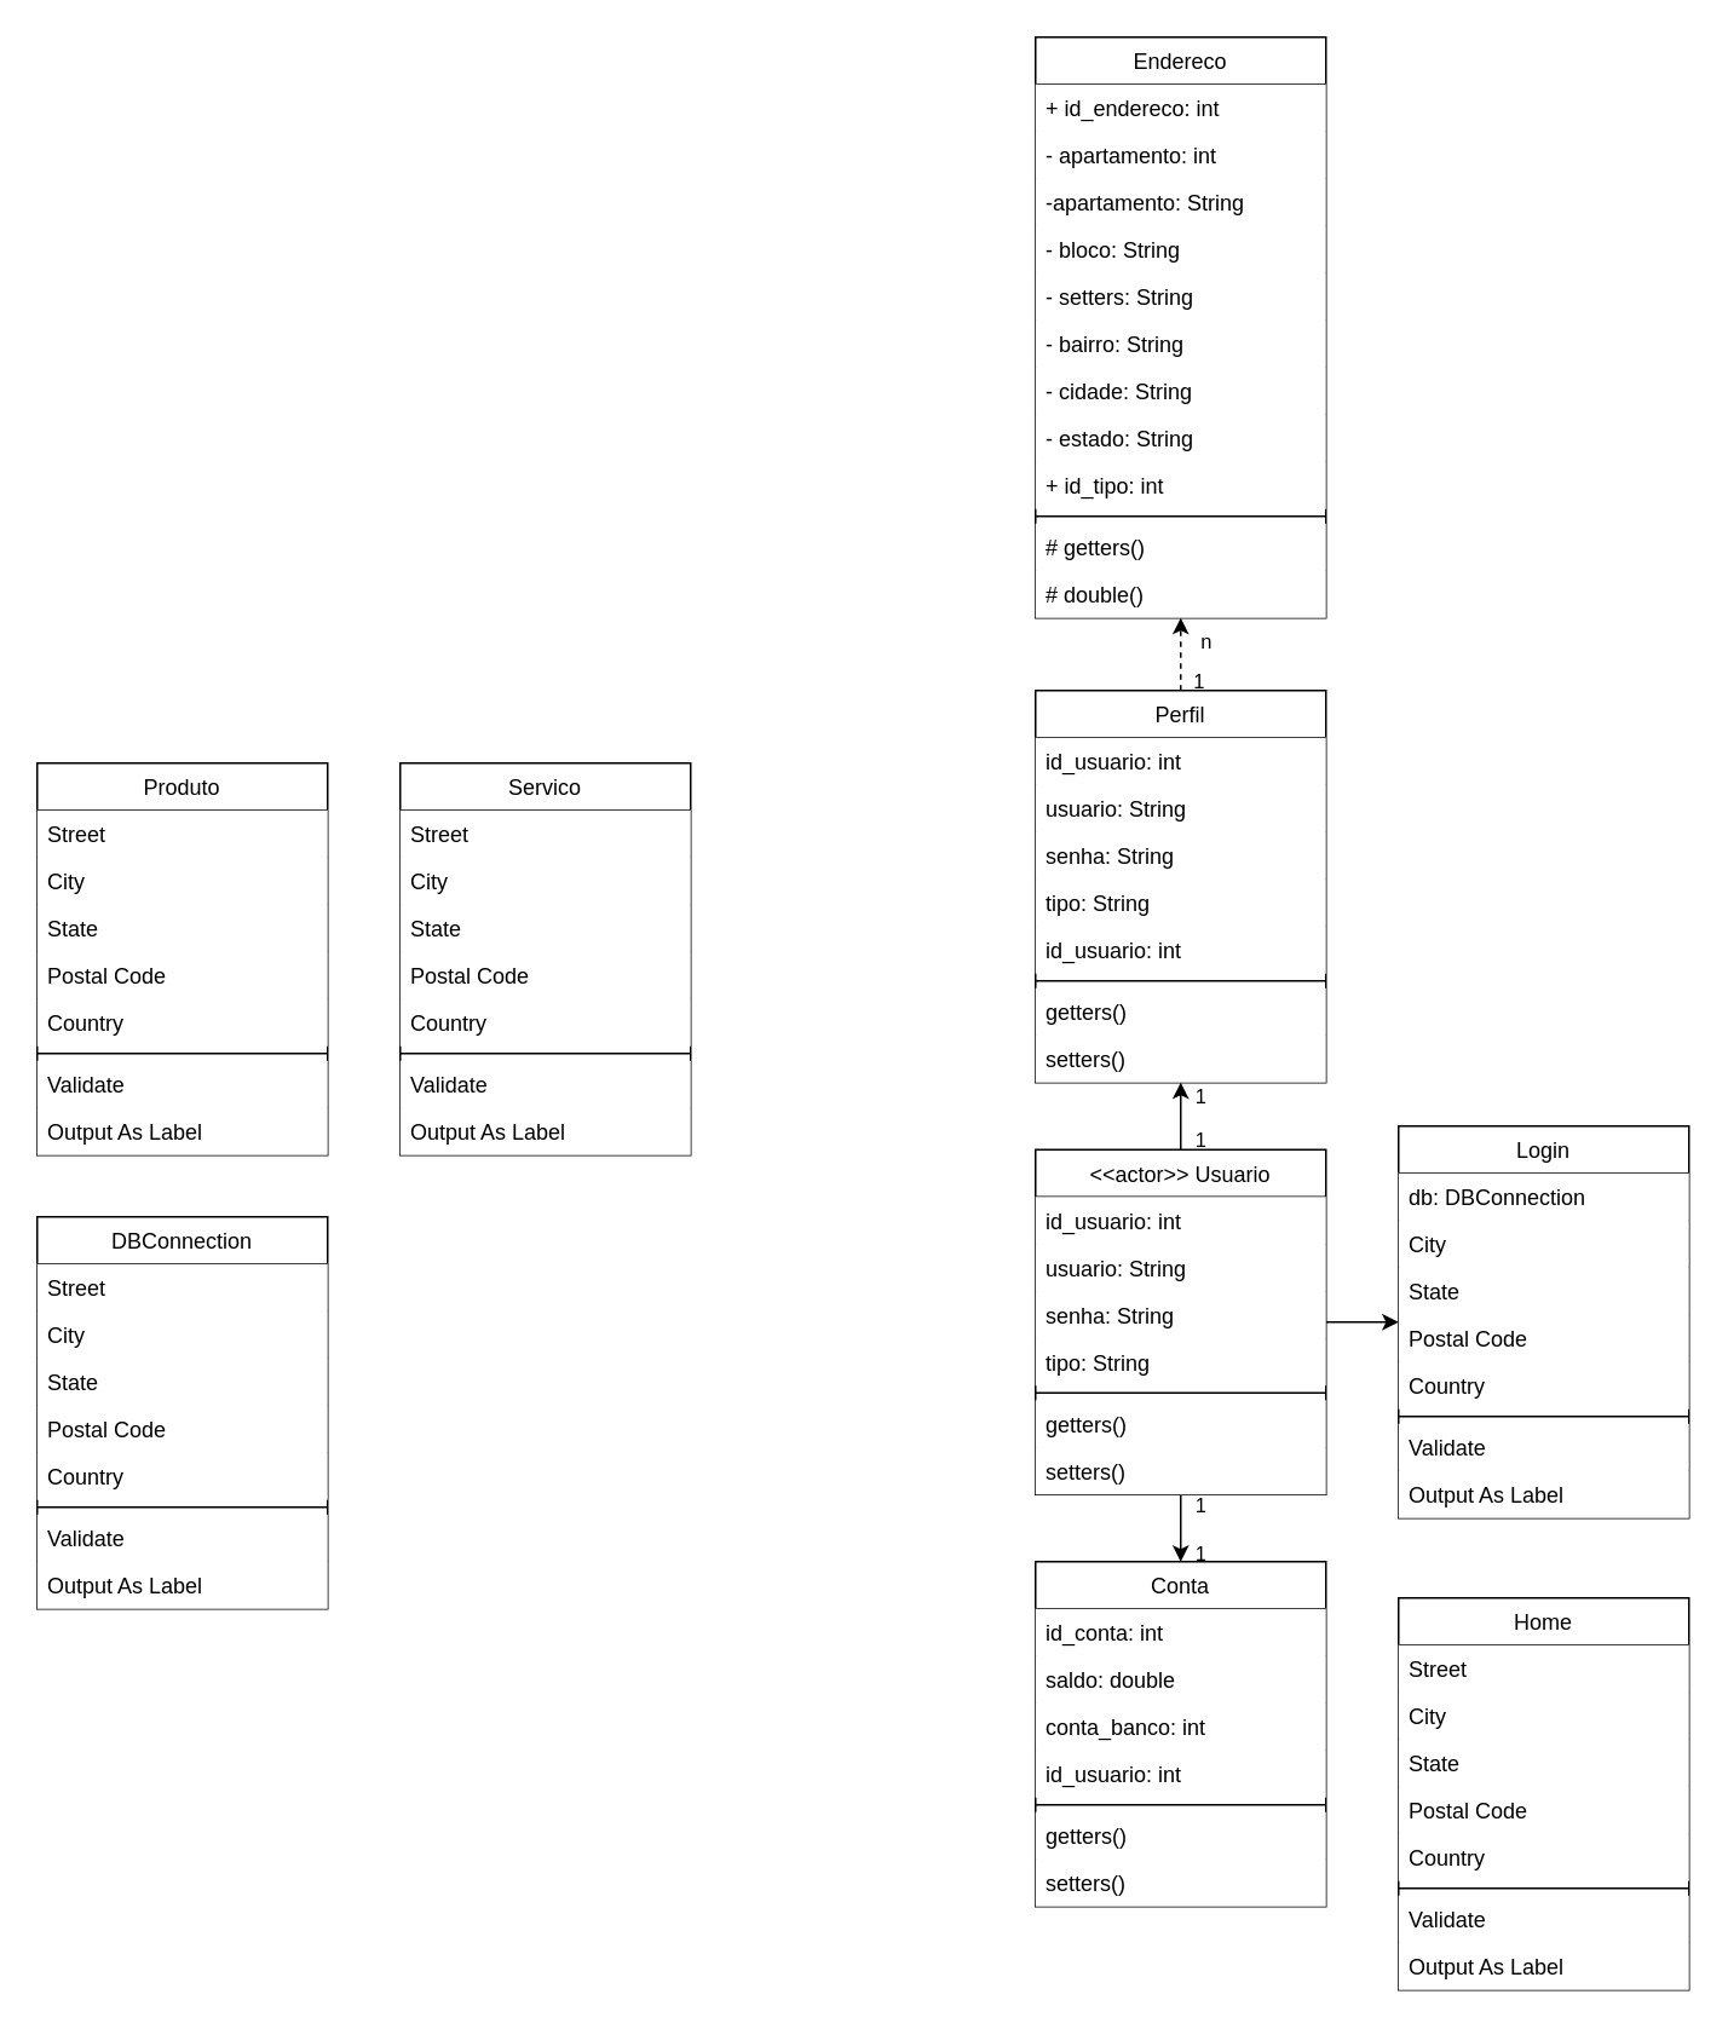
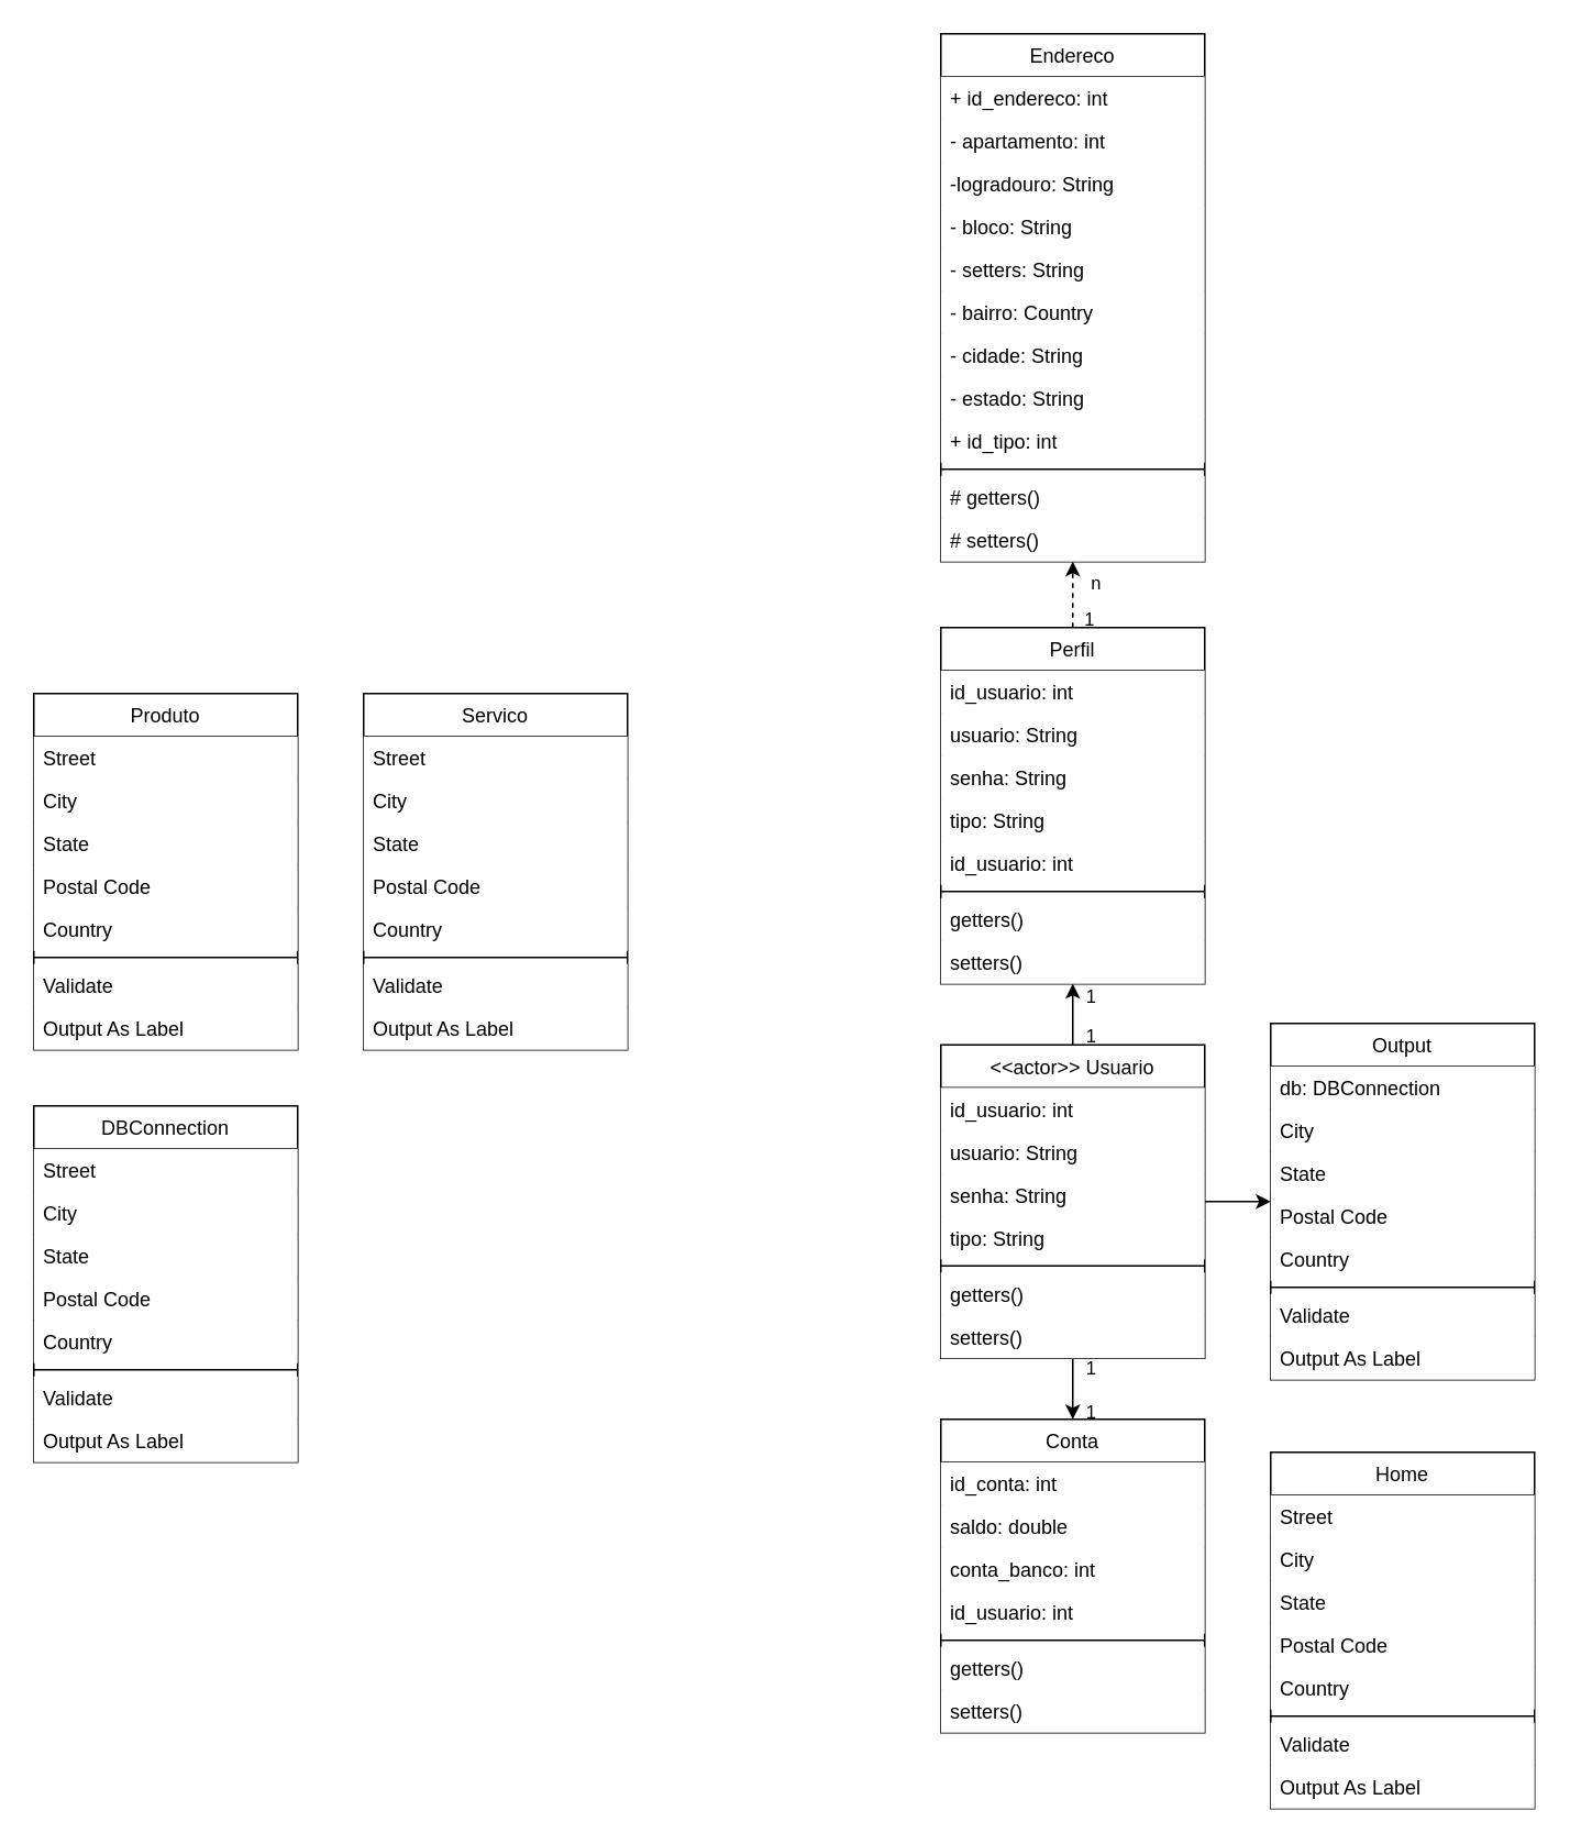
- <mxCell id="85" value="-apartamento: String" style="text;align=left;verticalAlign=top;spacingLeft=4;spacingRight=4;overflow=hidden;rotatable=0;points=[[0,0.5],[1,0.5]];portConstraint=eastwest;rounded=0;shadow=0;html=0;fillColor=default;" vertex="1" parent="82"><mxGeometry y="78" width="160" height="26" as="geometry" /></mxCell>
+ <mxCell id="85" value="-logradouro: String" style="text;align=left;verticalAlign=top;spacingLeft=4;spacingRight=4;overflow=hidden;rotatable=0;points=[[0,0.5],[1,0.5]];portConstraint=eastwest;rounded=0;shadow=0;html=0;fillColor=default;" vertex="1" parent="82"><mxGeometry y="78" width="160" height="26" as="geometry" /></mxCell>
- <mxCell id="88" value="- bairro: String" style="text;align=left;verticalAlign=top;spacingLeft=4;spacingRight=4;overflow=hidden;rotatable=0;points=[[0,0.5],[1,0.5]];portConstraint=eastwest;rounded=0;shadow=0;html=0;fillColor=default;" vertex="1" parent="82"><mxGeometry y="156" width="160" height="26" as="geometry" /></mxCell>
+ <mxCell id="88" value="- bairro: Country" style="text;align=left;verticalAlign=top;spacingLeft=4;spacingRight=4;overflow=hidden;rotatable=0;points=[[0,0.5],[1,0.5]];portConstraint=eastwest;rounded=0;shadow=0;html=0;fillColor=default;" vertex="1" parent="82"><mxGeometry y="156" width="160" height="26" as="geometry" /></mxCell>
- <mxCell id="94" value="# double()" style="text;align=left;verticalAlign=top;spacingLeft=4;spacingRight=4;overflow=hidden;rotatable=0;points=[[0,0.5],[1,0.5]];portConstraint=eastwest;fillColor=default;" vertex="1" parent="82"><mxGeometry y="294" width="160" height="26" as="geometry" /></mxCell>
+ <mxCell id="94" value="# setters()" style="text;align=left;verticalAlign=top;spacingLeft=4;spacingRight=4;overflow=hidden;rotatable=0;points=[[0,0.5],[1,0.5]];portConstraint=eastwest;fillColor=default;" vertex="1" parent="82"><mxGeometry y="294" width="160" height="26" as="geometry" /></mxCell>
- <mxCell id="2" value="Login" style="swimlane;fontStyle=0;align=center;verticalAlign=top;childLayout=stackLayout;horizontal=1;startSize=26;horizontalStack=0;resizeParent=1;resizeLast=0;collapsible=1;marginBottom=0;rounded=0;shadow=0;strokeWidth=1;fillColor=default;gradientColor=none;" parent="1" vertex="1"><mxGeometry x="770" y="620" width="160" height="216" as="geometry"><mxRectangle x="550" y="140" width="160" height="26" as="alternateBounds" /></mxGeometry></mxCell>
+ <mxCell id="2" value="Output" style="swimlane;fontStyle=0;align=center;verticalAlign=top;childLayout=stackLayout;horizontal=1;startSize=26;horizontalStack=0;resizeParent=1;resizeLast=0;collapsible=1;marginBottom=0;rounded=0;shadow=0;strokeWidth=1;fillColor=default;gradientColor=none;" parent="1" vertex="1"><mxGeometry x="770" y="620" width="160" height="216" as="geometry"><mxRectangle x="550" y="140" width="160" height="26" as="alternateBounds" /></mxGeometry></mxCell>
